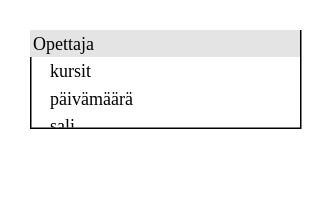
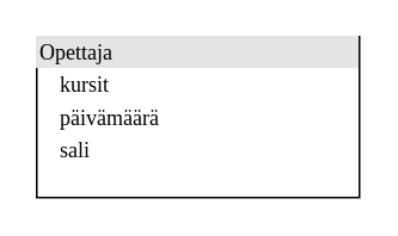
- <mxCell id="2" value="&lt;div style=&quot;box-sizing: border-box ; width: 100% ; background: #e4e4e4 ; padding: 2px&quot;&gt;Opettaja&lt;/div&gt;&lt;table style=&quot;width: 100% ; font-size: 1em&quot; cellpadding=&quot;2&quot; cellspacing=&quot;0&quot;&gt;&lt;tbody&gt;&lt;tr&gt;&lt;td&gt;&lt;br&gt;&lt;/td&gt;&lt;td&gt;kursit&lt;/td&gt;&lt;/tr&gt;&lt;tr&gt;&lt;td&gt;&lt;br&gt;&lt;/td&gt;&lt;td&gt;päivämäärä&lt;/td&gt;&lt;/tr&gt;&lt;tr&gt;&lt;td&gt;&lt;/td&gt;&lt;td&gt;sali&lt;/td&gt;&lt;/tr&gt;&lt;/tbody&gt;&lt;/table&gt;" style="verticalAlign=top;align=left;overflow=fill;html=1;rounded=0;shadow=0;comic=0;labelBackgroundColor=none;strokeWidth=1;fontFamily=Verdana;fontSize=12" parent="1" vertex="1"><mxGeometry x="20" y="20" width="180" height="65" as="geometry" /></mxCell>
+ <mxCell id="2" value="&lt;div style=&quot;box-sizing: border-box ; width: 100% ; background: #e4e4e4 ; padding: 2px&quot;&gt;Opettaja&lt;/div&gt;&lt;table style=&quot;width: 100% ; font-size: 1em&quot; cellpadding=&quot;2&quot; cellspacing=&quot;0&quot;&gt;&lt;tbody&gt;&lt;tr&gt;&lt;td&gt;&lt;br&gt;&lt;/td&gt;&lt;td&gt;kursit&lt;/td&gt;&lt;/tr&gt;&lt;tr&gt;&lt;td&gt;&lt;br&gt;&lt;/td&gt;&lt;td&gt;päivämäärä&lt;/td&gt;&lt;/tr&gt;&lt;tr&gt;&lt;td&gt;&lt;/td&gt;&lt;td&gt;sali&lt;/td&gt;&lt;/tr&gt;&lt;/tbody&gt;&lt;/table&gt;" style="verticalAlign=top;align=left;overflow=fill;html=1;rounded=0;shadow=0;comic=0;labelBackgroundColor=none;strokeWidth=1;fontFamily=Verdana;fontSize=12" parent="1" vertex="1"><mxGeometry x="20" y="20" width="180" height="90" as="geometry" /></mxCell>
